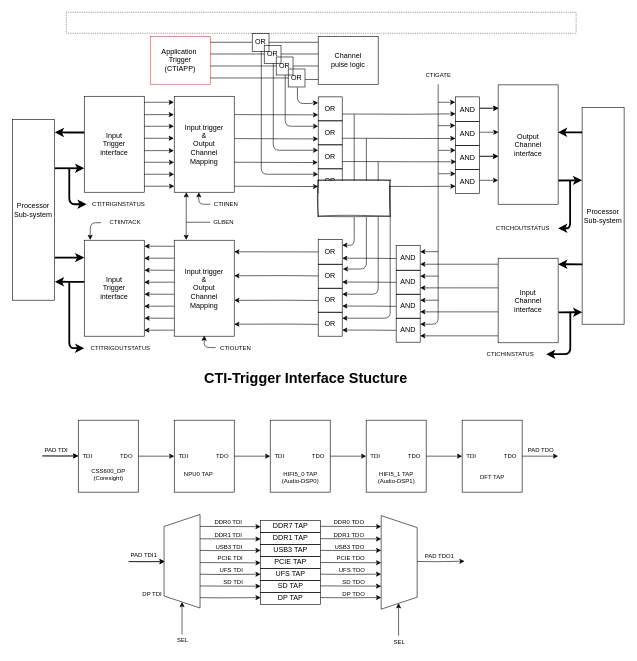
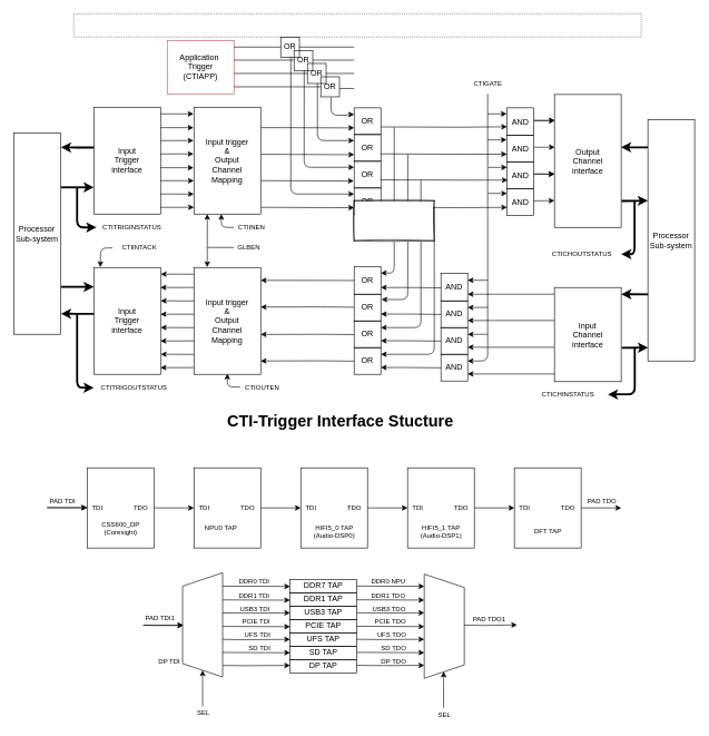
- <mxCell id="58" value="Channel&lt;br&gt;pulse logic" style="rounded=0;whiteSpace=wrap;html=1;shadow=0;gradientColor=#ffffff;glass=0;fillColor=none;" parent="1" vertex="1"><mxGeometry x="530" y="60" width="100" height="80" as="geometry" /></mxCell>
- <mxCell id="186" value="DDR0 TDO" style="text;html=1;resizable=0;autosize=1;align=center;verticalAlign=middle;points=[];fillColor=none;strokeColor=none;rounded=0;shadow=0;glass=0;fontSize=10;" vertex="1" parent="1"><mxGeometry x="541" y="860" width="80" height="20" as="geometry" /></mxCell>
+ <mxCell id="186" value="DDR0 NPU" style="text;html=1;resizable=0;autosize=1;align=center;verticalAlign=middle;points=[];fillColor=none;strokeColor=none;rounded=0;shadow=0;glass=0;fontSize=10;" vertex="1" parent="1"><mxGeometry x="541" y="860" width="80" height="20" as="geometry" /></mxCell>
